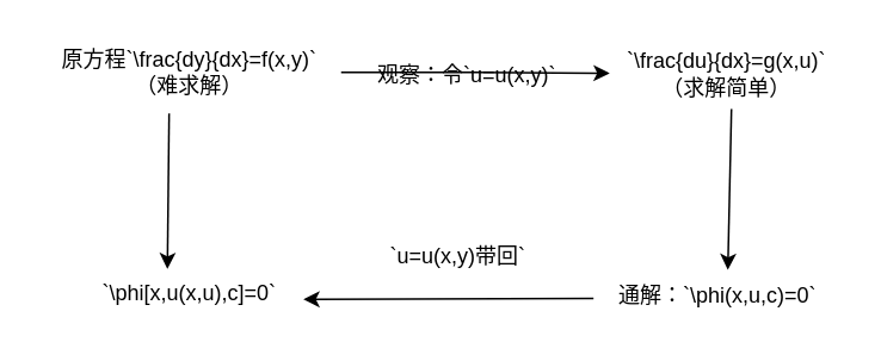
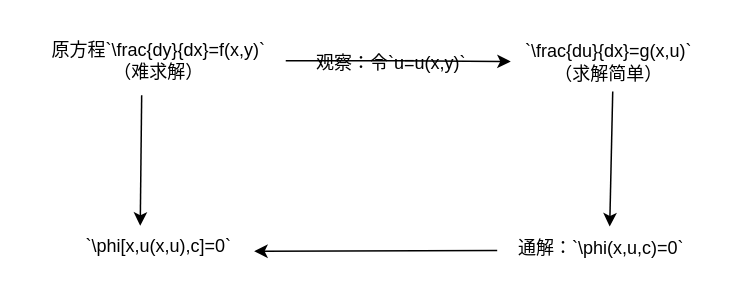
- <mxCell id="10" value="`u=u(x,y)带回`" style="text;html=1;align=center;verticalAlign=middle;resizable=0;points=[];autosize=1;strokeColor=none;fillColor=none;" vertex="1" parent="1"><mxGeometry x="205" y="127.5" width="100" height="30" as="geometry" /></mxCell>
